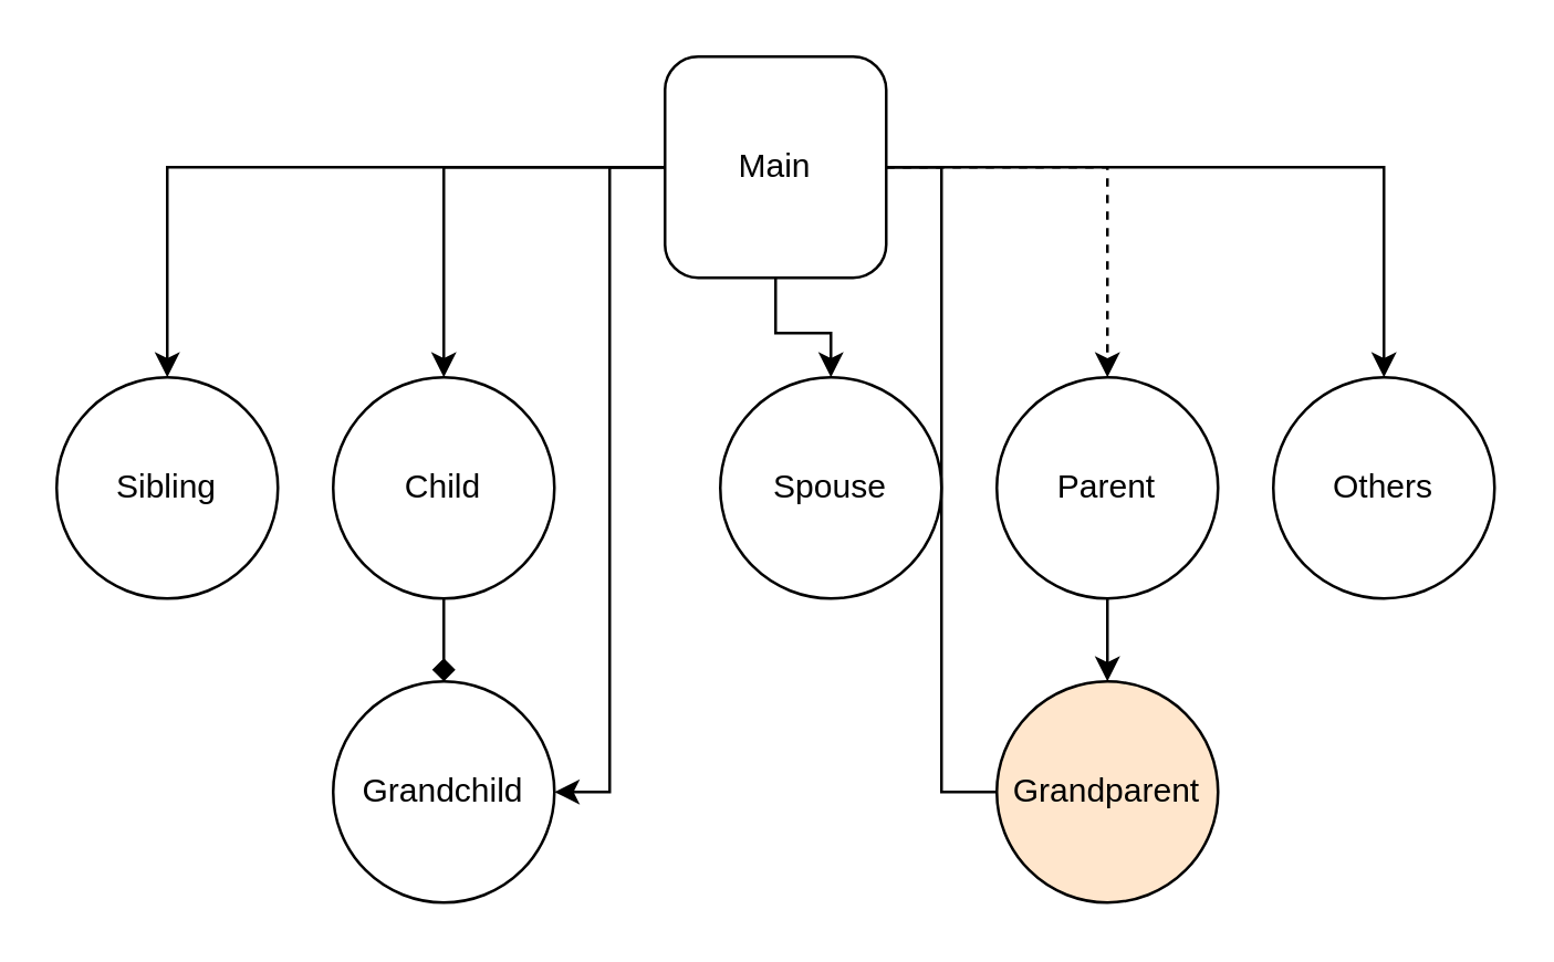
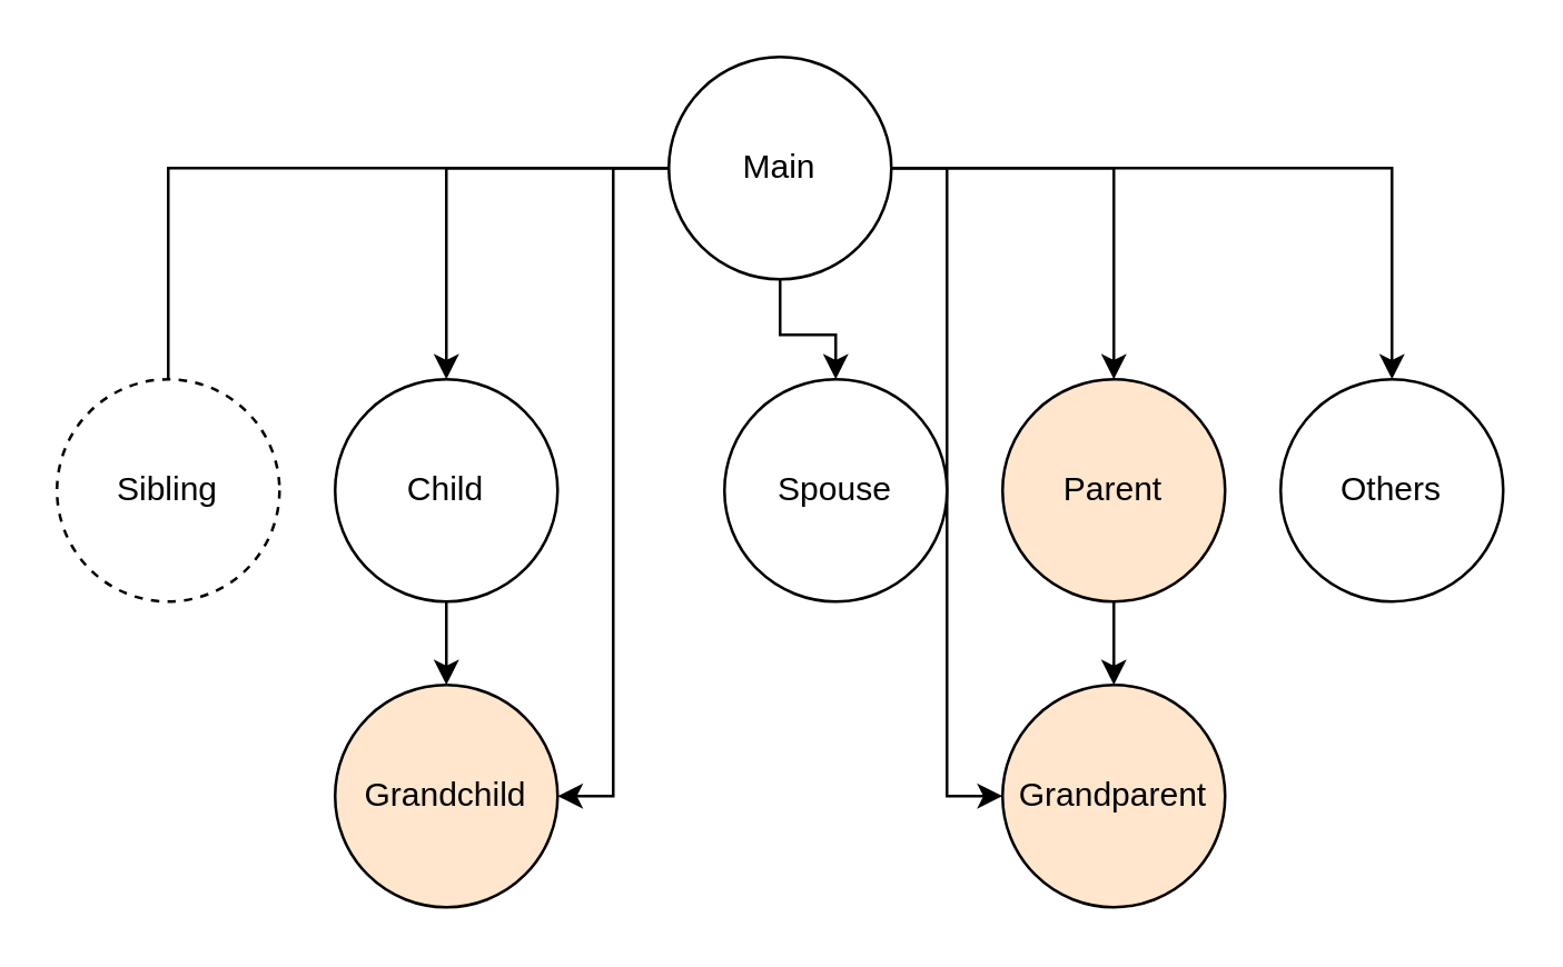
- <mxCell id="9" value="Main" style="whiteSpace=wrap;html=1;aspect=fixed;rounded=1;" vertex="1" parent="1"><mxGeometry x="240" y="20" width="80" height="80" as="geometry" /></mxCell>
+ <mxCell id="9" value="Main" style="ellipse;whiteSpace=wrap;html=1;aspect=fixed;" vertex="1" parent="1"><mxGeometry x="240" y="20" width="80" height="80" as="geometry" /></mxCell>
- <mxCell id="5" style="edgeStyle=orthogonalEdgeStyle;rounded=0;orthogonalLoop=1;jettySize=auto;html=1;dashed=1;" edge="1" parent="1" source="9" target="16"><mxGeometry relative="1" as="geometry" /></mxCell>
+ <mxCell id="5" style="edgeStyle=orthogonalEdgeStyle;rounded=0;orthogonalLoop=1;jettySize=auto;html=1;" edge="1" parent="1" source="9" target="16"><mxGeometry relative="1" as="geometry" /></mxCell>
- <mxCell id="3" style="edgeStyle=orthogonalEdgeStyle;rounded=0;orthogonalLoop=1;jettySize=auto;html=1;entryX=0.5;entryY=0;entryDx=0;entryDy=0;" edge="1" parent="1" source="9" target="10"><mxGeometry relative="1" as="geometry" /></mxCell>
+ <mxCell id="3" style="edgeStyle=orthogonalEdgeStyle;rounded=0;orthogonalLoop=1;jettySize=auto;html=1;entryX=0.5;entryY=0;entryDx=0;entryDy=0;endArrow=none;" edge="1" parent="1" source="9" target="10"><mxGeometry relative="1" as="geometry" /></mxCell>
- <mxCell id="10" value="Sibling" style="ellipse;whiteSpace=wrap;html=1;aspect=fixed;" vertex="1" parent="1"><mxGeometry x="20" y="136" width="80" height="80" as="geometry" /></mxCell>
+ <mxCell id="10" value="Sibling" style="ellipse;whiteSpace=wrap;html=1;aspect=fixed;dashed=1;" vertex="1" parent="1"><mxGeometry x="20" y="136" width="80" height="80" as="geometry" /></mxCell>
- <mxCell id="16" value="Parent" style="ellipse;whiteSpace=wrap;html=1;aspect=fixed;" vertex="1" parent="1"><mxGeometry x="360" y="136" width="80" height="80" as="geometry" /></mxCell>
+ <mxCell id="16" value="Parent" style="ellipse;whiteSpace=wrap;html=1;aspect=fixed;fillColor=#ffe6cc;" vertex="1" parent="1"><mxGeometry x="360" y="136" width="80" height="80" as="geometry" /></mxCell>
- <mxCell id="12" style="edgeStyle=orthogonalEdgeStyle;rounded=0;orthogonalLoop=1;jettySize=auto;html=1;entryX=0.5;entryY=0;entryDx=0;entryDy=0;endArrow=diamond;" edge="1" parent="1" source="13" target="17"><mxGeometry relative="1" as="geometry" /></mxCell>
+ <mxCell id="12" style="edgeStyle=orthogonalEdgeStyle;rounded=0;orthogonalLoop=1;jettySize=auto;html=1;entryX=0.5;entryY=0;entryDx=0;entryDy=0;" edge="1" parent="1" source="13" target="17"><mxGeometry relative="1" as="geometry" /></mxCell>
- <mxCell id="17" value="Grandchild" style="ellipse;whiteSpace=wrap;html=1;aspect=fixed;" vertex="1" parent="1"><mxGeometry x="120" y="246" width="80" height="80" as="geometry" /></mxCell>
+ <mxCell id="17" value="Grandchild" style="ellipse;whiteSpace=wrap;html=1;aspect=fixed;fillColor=#ffe6cc;" vertex="1" parent="1"><mxGeometry x="120" y="246" width="80" height="80" as="geometry" /></mxCell>
- <mxCell id="8" style="edgeStyle=orthogonalEdgeStyle;rounded=0;orthogonalLoop=1;jettySize=auto;html=1;entryX=0;entryY=0.5;entryDx=0;entryDy=0;endArrow=none;" edge="1" parent="1" source="9" target="18"><mxGeometry relative="1" as="geometry" /></mxCell>
+ <mxCell id="8" style="edgeStyle=orthogonalEdgeStyle;rounded=0;orthogonalLoop=1;jettySize=auto;html=1;entryX=0;entryY=0.5;entryDx=0;entryDy=0;" edge="1" parent="1" source="9" target="18"><mxGeometry relative="1" as="geometry" /></mxCell>
